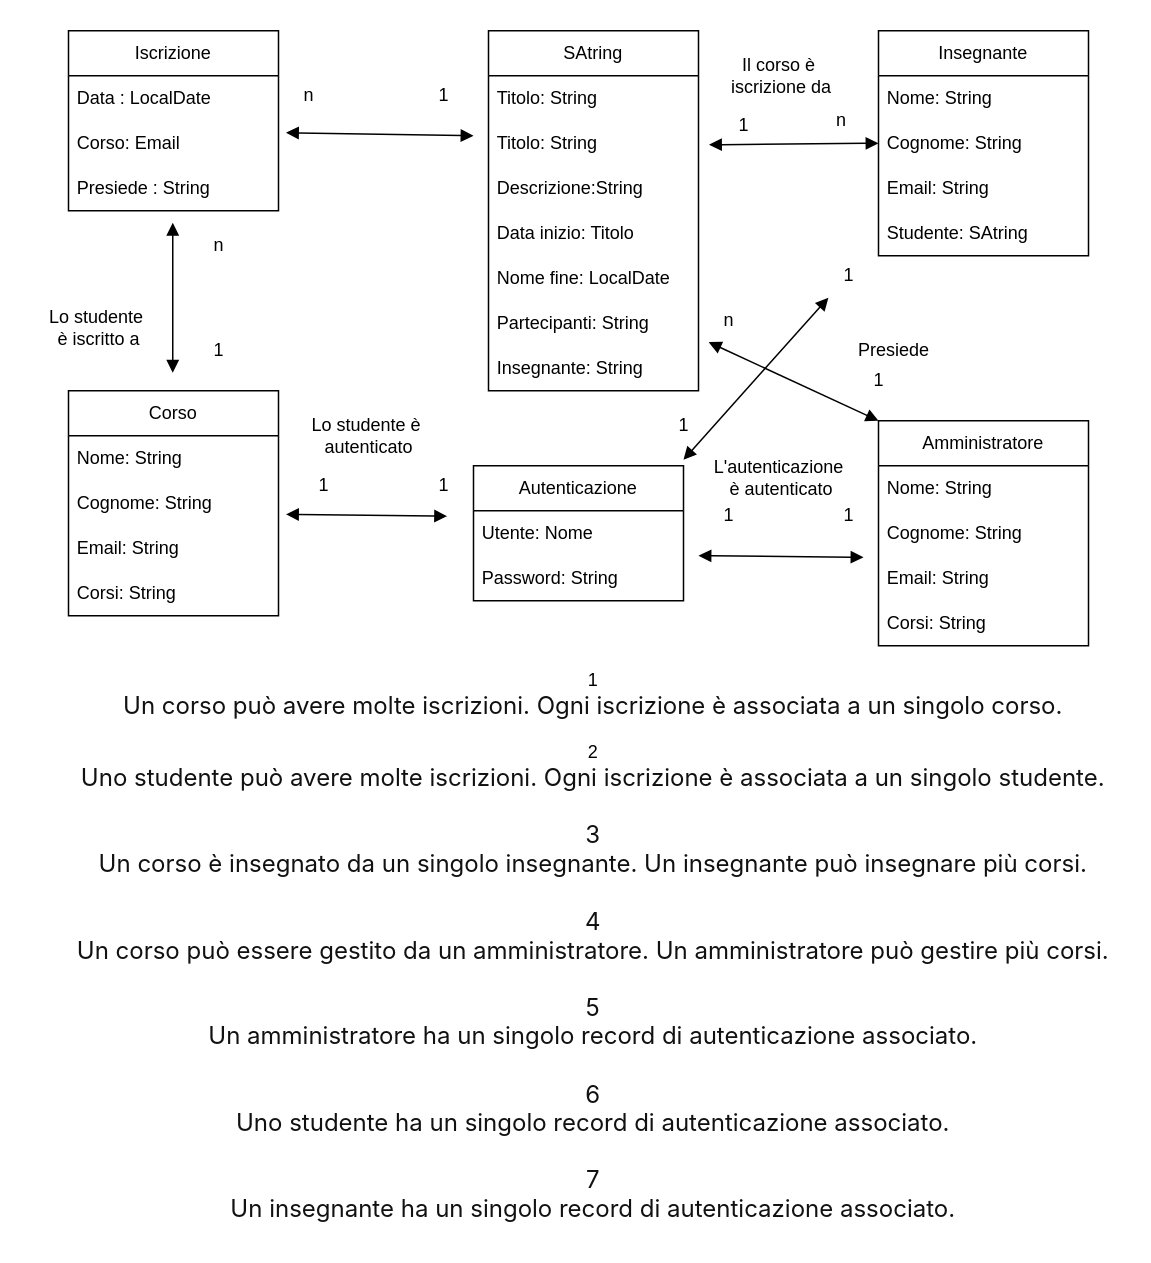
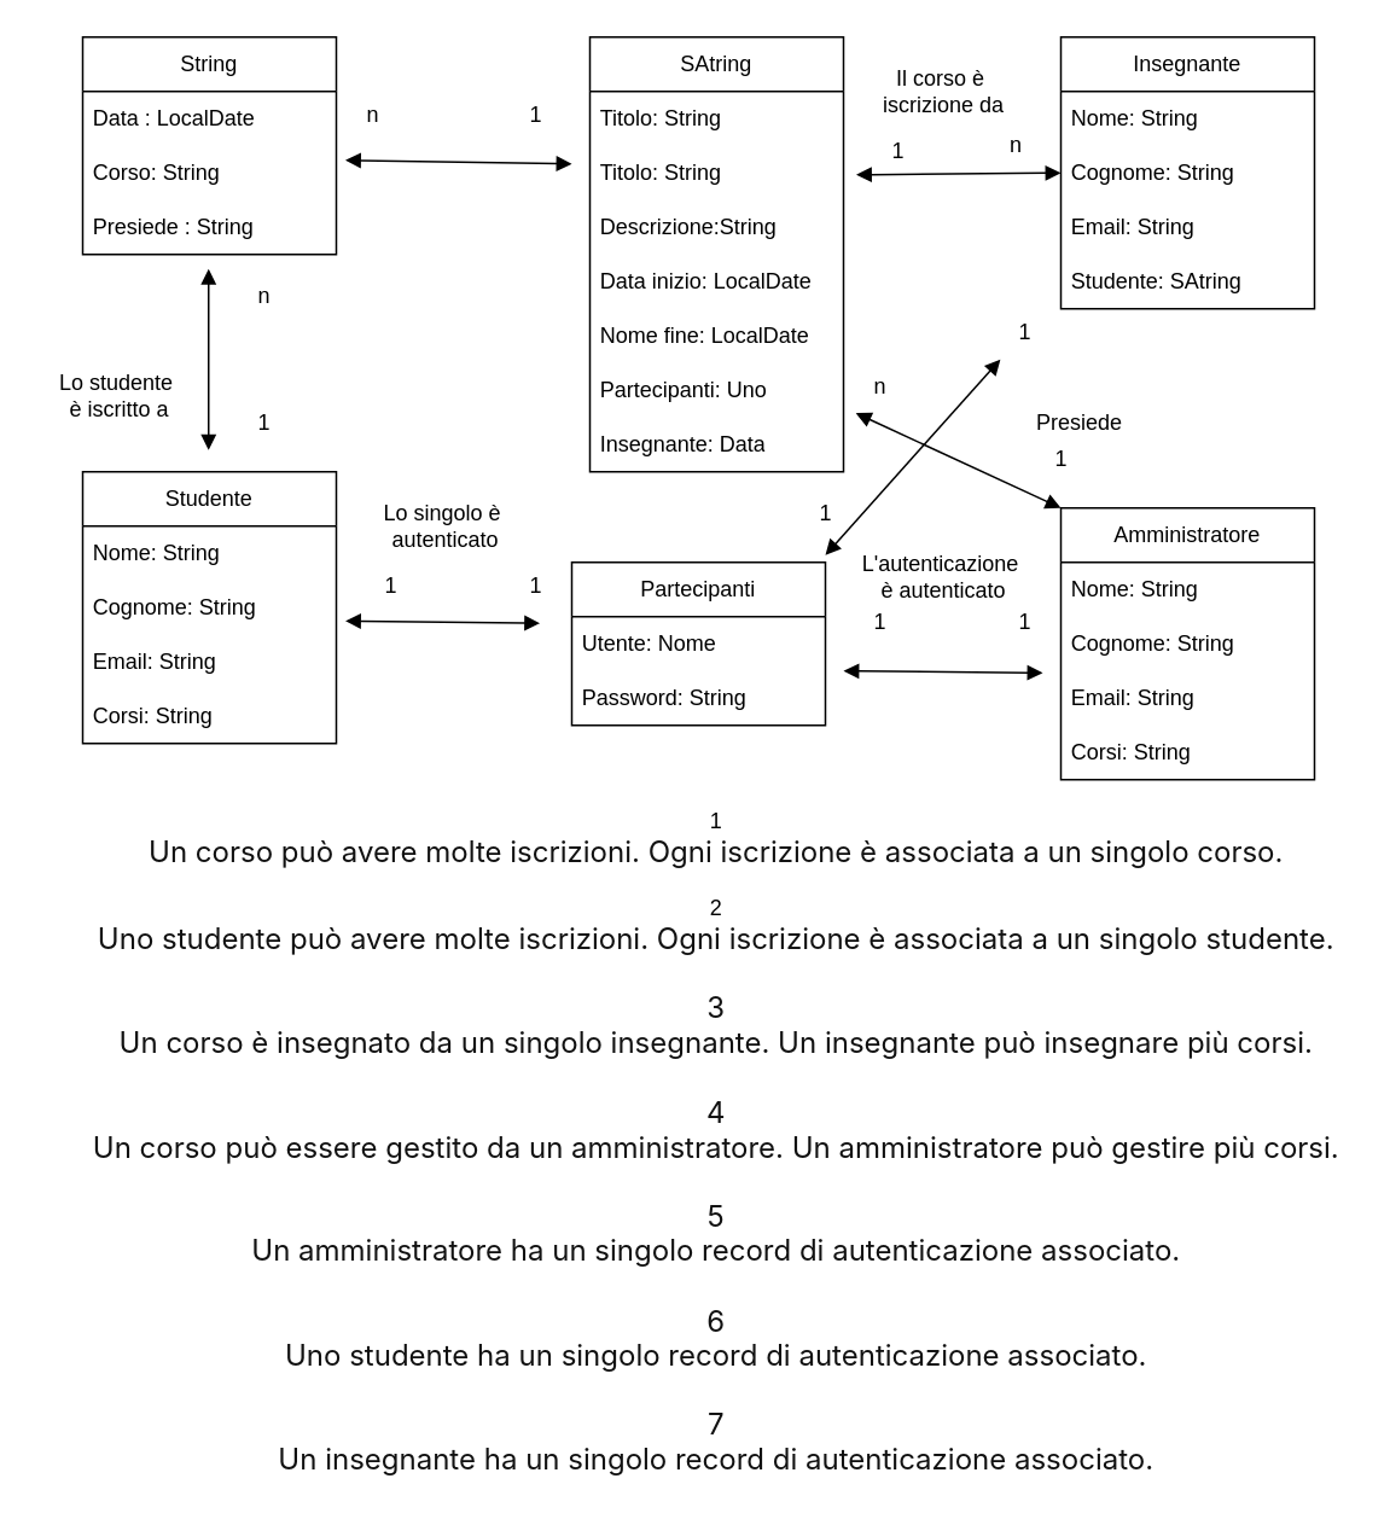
- <mxCell id="10" value="Iscrizione" style="swimlane;fontStyle=0;childLayout=stackLayout;horizontal=1;startSize=30;horizontalStack=0;resizeParent=1;resizeParentMax=0;resizeLast=0;collapsible=1;marginBottom=0;whiteSpace=wrap;html=1;" vertex="1" parent="1"><mxGeometry x="45" y="20" width="140" height="120" as="geometry" /></mxCell>
+ <mxCell id="10" value="String" style="swimlane;fontStyle=0;childLayout=stackLayout;horizontal=1;startSize=30;horizontalStack=0;resizeParent=1;resizeParentMax=0;resizeLast=0;collapsible=1;marginBottom=0;whiteSpace=wrap;html=1;" vertex="1" parent="1"><mxGeometry x="45" y="20" width="140" height="120" as="geometry" /></mxCell>
- <mxCell id="12" value="Corso: Email" style="text;strokeColor=none;fillColor=none;align=left;verticalAlign=middle;spacingLeft=4;spacingRight=4;overflow=hidden;points=[[0,0.5],[1,0.5]];portConstraint=eastwest;rotatable=0;whiteSpace=wrap;html=1;" vertex="1" parent="10"><mxGeometry y="60" width="140" height="30" as="geometry" /></mxCell>
+ <mxCell id="12" value="Corso: String" style="text;strokeColor=none;fillColor=none;align=left;verticalAlign=middle;spacingLeft=4;spacingRight=4;overflow=hidden;points=[[0,0.5],[1,0.5]];portConstraint=eastwest;rotatable=0;whiteSpace=wrap;html=1;" vertex="1" parent="10"><mxGeometry y="60" width="140" height="30" as="geometry" /></mxCell>
- <mxCell id="6" value="Data inizio: Titolo" style="text;strokeColor=none;fillColor=none;align=left;verticalAlign=middle;spacingLeft=4;spacingRight=4;overflow=hidden;points=[[0,0.5],[1,0.5]];portConstraint=eastwest;rotatable=0;whiteSpace=wrap;html=1;" vertex="1" parent="2"><mxGeometry y="120" width="140" height="30" as="geometry" /></mxCell>
+ <mxCell id="6" value="Data inizio: LocalDate" style="text;strokeColor=none;fillColor=none;align=left;verticalAlign=middle;spacingLeft=4;spacingRight=4;overflow=hidden;points=[[0,0.5],[1,0.5]];portConstraint=eastwest;rotatable=0;whiteSpace=wrap;html=1;" vertex="1" parent="2"><mxGeometry y="120" width="140" height="30" as="geometry" /></mxCell>
- <mxCell id="8" value="Partecipanti: String" style="text;strokeColor=none;fillColor=none;align=left;verticalAlign=middle;spacingLeft=4;spacingRight=4;overflow=hidden;points=[[0,0.5],[1,0.5]];portConstraint=eastwest;rotatable=0;whiteSpace=wrap;html=1;" vertex="1" parent="2"><mxGeometry y="180" width="140" height="30" as="geometry" /></mxCell>
+ <mxCell id="8" value="Partecipanti: Uno" style="text;strokeColor=none;fillColor=none;align=left;verticalAlign=middle;spacingLeft=4;spacingRight=4;overflow=hidden;points=[[0,0.5],[1,0.5]];portConstraint=eastwest;rotatable=0;whiteSpace=wrap;html=1;" vertex="1" parent="2"><mxGeometry y="180" width="140" height="30" as="geometry" /></mxCell>
- <mxCell id="9" value="Insegnante: String" style="text;strokeColor=none;fillColor=none;align=left;verticalAlign=middle;spacingLeft=4;spacingRight=4;overflow=hidden;points=[[0,0.5],[1,0.5]];portConstraint=eastwest;rotatable=0;whiteSpace=wrap;html=1;" vertex="1" parent="2"><mxGeometry y="210" width="140" height="30" as="geometry" /></mxCell>
+ <mxCell id="9" value="Insegnante: Data" style="text;strokeColor=none;fillColor=none;align=left;verticalAlign=middle;spacingLeft=4;spacingRight=4;overflow=hidden;points=[[0,0.5],[1,0.5]];portConstraint=eastwest;rotatable=0;whiteSpace=wrap;html=1;" vertex="1" parent="2"><mxGeometry y="210" width="140" height="30" as="geometry" /></mxCell>
- <mxCell id="14" value="Corso" style="swimlane;fontStyle=0;childLayout=stackLayout;horizontal=1;startSize=30;horizontalStack=0;resizeParent=1;resizeParentMax=0;resizeLast=0;collapsible=1;marginBottom=0;whiteSpace=wrap;html=1;" vertex="1" parent="1"><mxGeometry x="45" y="260" width="140" height="150" as="geometry" /></mxCell>
+ <mxCell id="14" value="Studente" style="swimlane;fontStyle=0;childLayout=stackLayout;horizontal=1;startSize=30;horizontalStack=0;resizeParent=1;resizeParentMax=0;resizeLast=0;collapsible=1;marginBottom=0;whiteSpace=wrap;html=1;" vertex="1" parent="1"><mxGeometry x="45" y="260" width="140" height="150" as="geometry" /></mxCell>
- <mxCell id="55" value="Lo studente è&amp;nbsp;&lt;div&gt;autenticato&lt;/div&gt;" style="text;html=1;align=center;verticalAlign=middle;resizable=0;points=[];autosize=1;strokeColor=none;fillColor=none;" vertex="1" parent="1"><mxGeometry x="195" y="270" width="100" height="40" as="geometry" /></mxCell>
+ <mxCell id="55" value="Lo singolo è&amp;nbsp;&lt;div&gt;autenticato&lt;/div&gt;" style="text;html=1;align=center;verticalAlign=middle;resizable=0;points=[];autosize=1;strokeColor=none;fillColor=none;" vertex="1" parent="1"><mxGeometry x="195" y="270" width="100" height="40" as="geometry" /></mxCell>
- <mxCell id="29" value="Autenticazione" style="swimlane;fontStyle=0;childLayout=stackLayout;horizontal=1;startSize=30;horizontalStack=0;resizeParent=1;resizeParentMax=0;resizeLast=0;collapsible=1;marginBottom=0;whiteSpace=wrap;html=1;" vertex="1" parent="1"><mxGeometry x="315" y="310" width="140" height="90" as="geometry" /></mxCell>
+ <mxCell id="29" value="Partecipanti" style="swimlane;fontStyle=0;childLayout=stackLayout;horizontal=1;startSize=30;horizontalStack=0;resizeParent=1;resizeParentMax=0;resizeLast=0;collapsible=1;marginBottom=0;whiteSpace=wrap;html=1;" vertex="1" parent="1"><mxGeometry x="315" y="310" width="140" height="90" as="geometry" /></mxCell>
